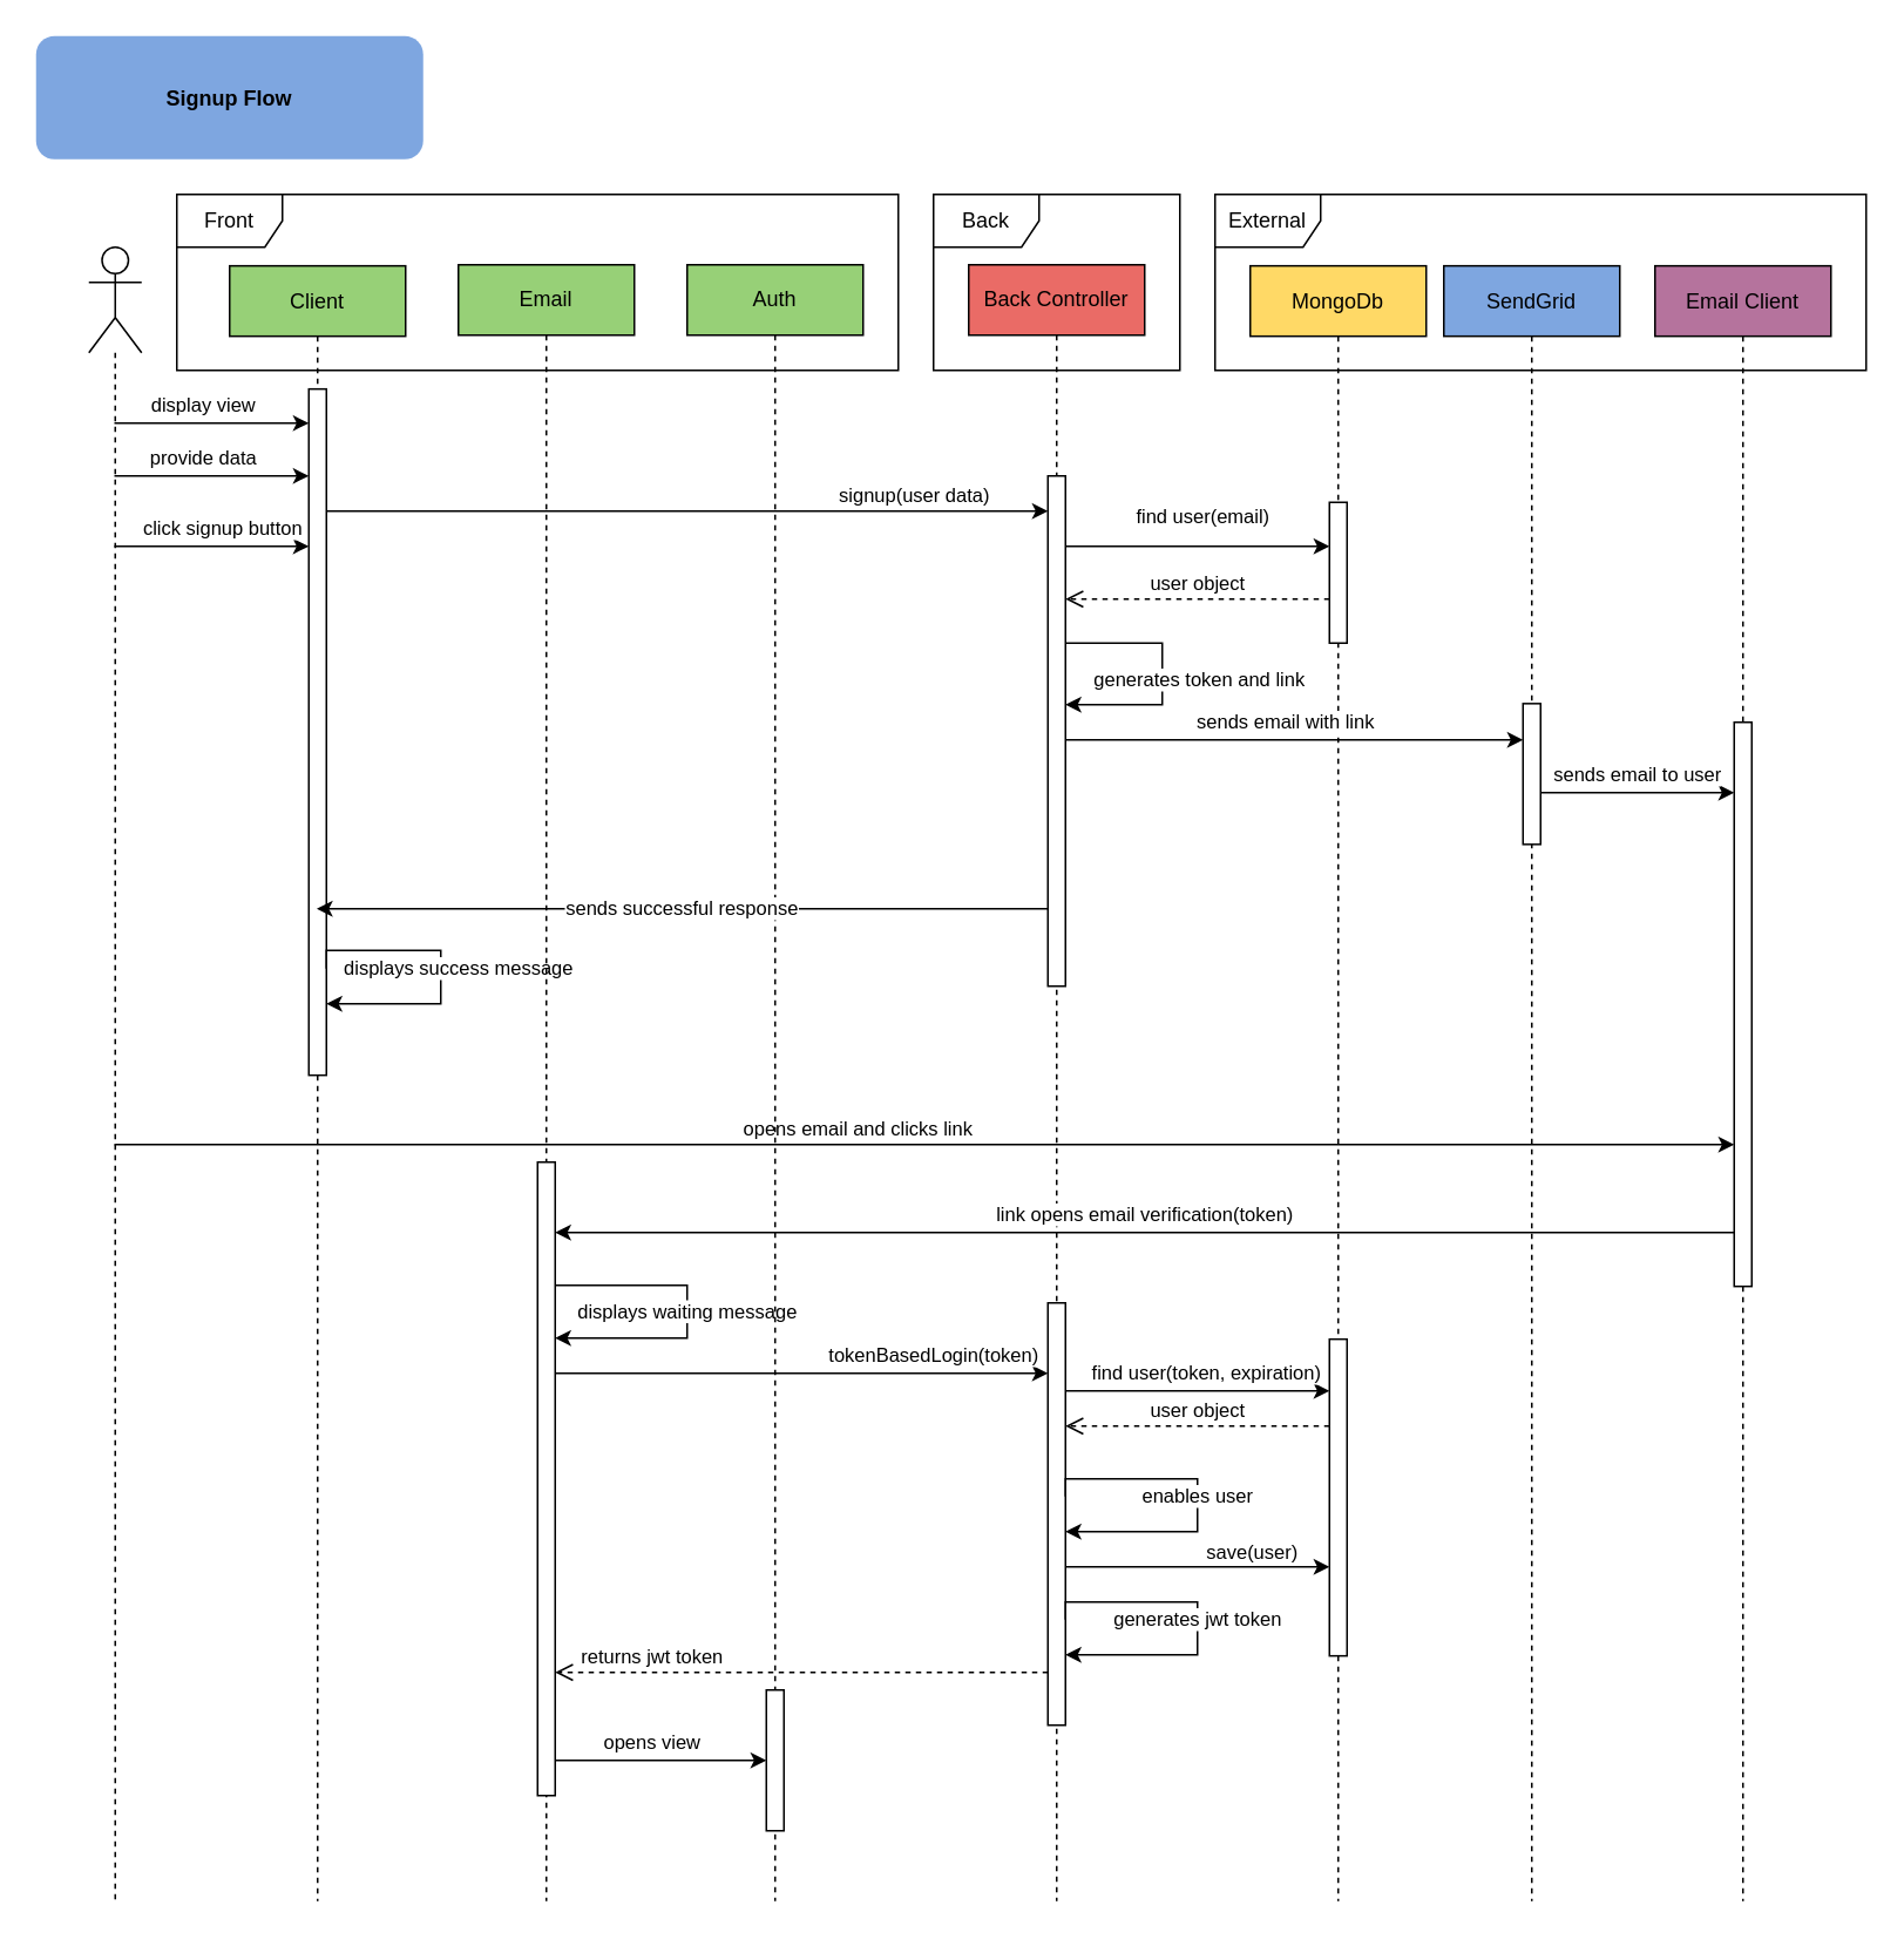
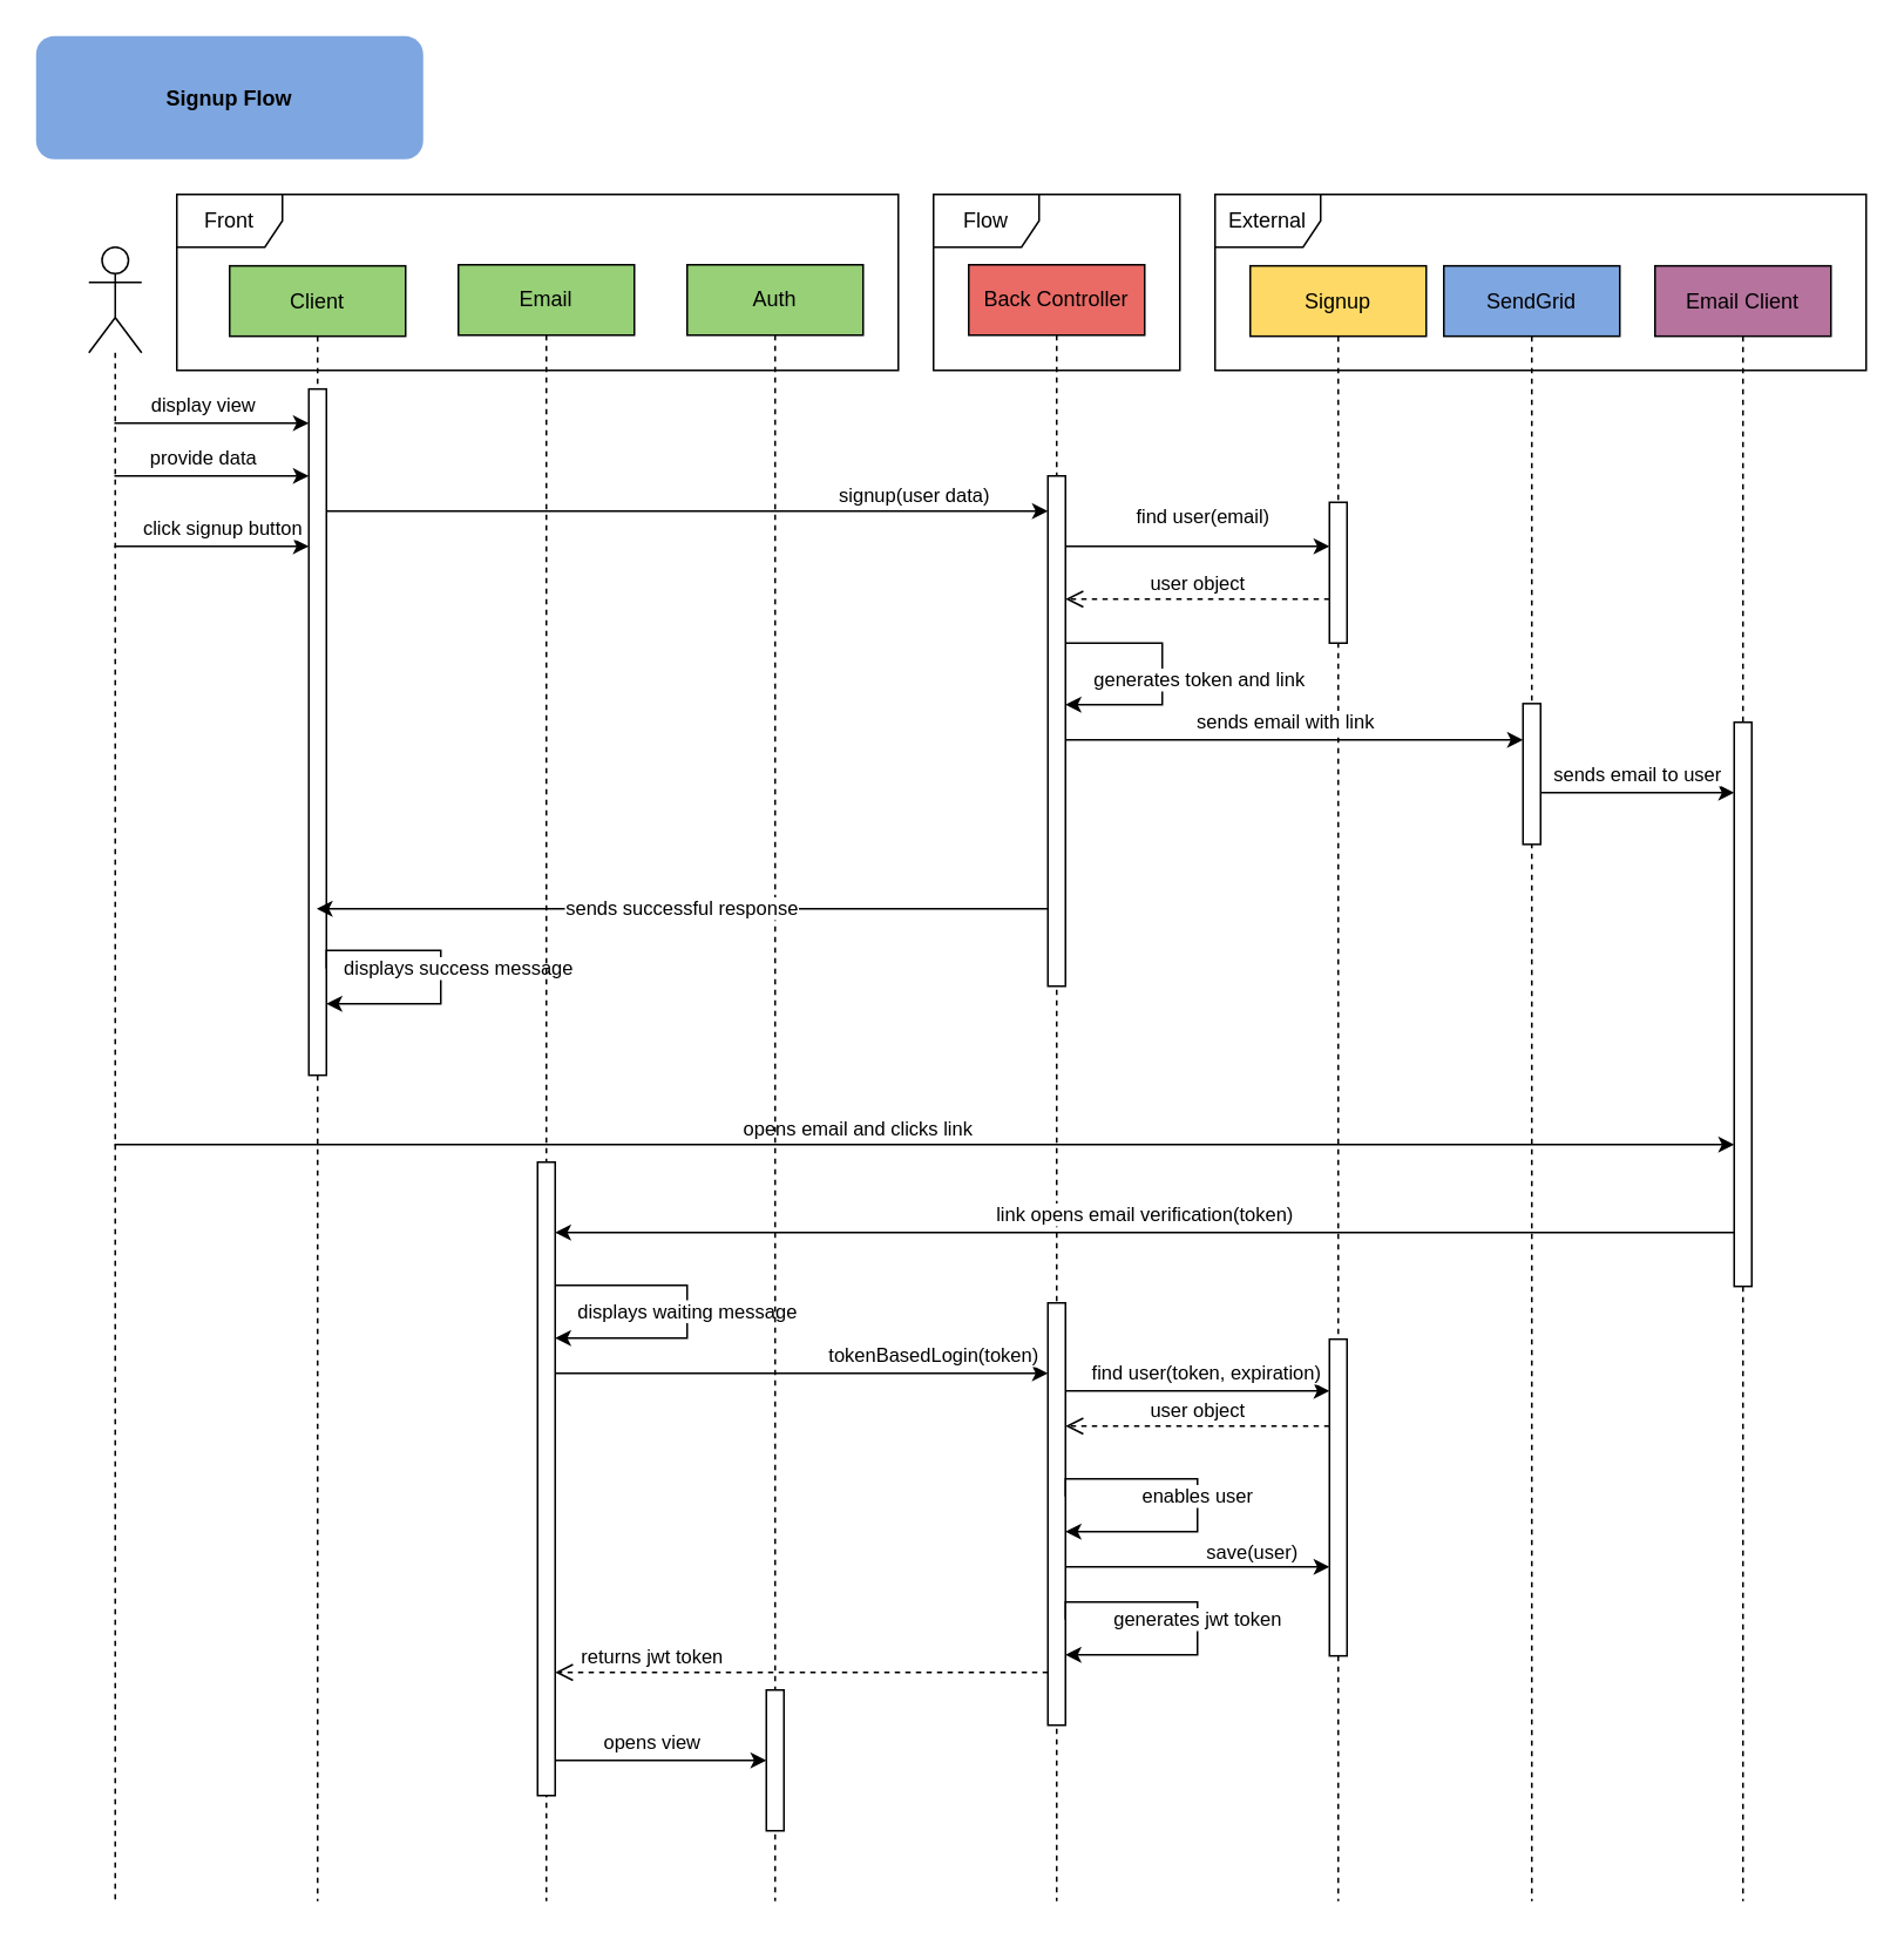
- <mxCell id="30" value="Back" style="shape=umlFrame;whiteSpace=wrap;html=1;pointerEvents=0;" vertex="1" parent="1"><mxGeometry x="530" y="110" width="140" height="100" as="geometry" /></mxCell>
+ <mxCell id="30" value="Flow" style="shape=umlFrame;whiteSpace=wrap;html=1;pointerEvents=0;" vertex="1" parent="1"><mxGeometry x="530" y="110" width="140" height="100" as="geometry" /></mxCell>
- <mxCell id="23" value="MongoDb" style="shape=umlLifeline;perimeter=lifelinePerimeter;whiteSpace=wrap;html=1;container=1;dropTarget=0;collapsible=0;recursiveResize=0;outlineConnect=0;portConstraint=eastwest;newEdgeStyle={&quot;curved&quot;:0,&quot;rounded&quot;:0};fillColor=#FFD966;" vertex="1" parent="1"><mxGeometry x="710" y="150.61" width="100" height="929.39" as="geometry" /></mxCell>
+ <mxCell id="23" value="Signup" style="shape=umlLifeline;perimeter=lifelinePerimeter;whiteSpace=wrap;html=1;container=1;dropTarget=0;collapsible=0;recursiveResize=0;outlineConnect=0;portConstraint=eastwest;newEdgeStyle={&quot;curved&quot;:0,&quot;rounded&quot;:0};fillColor=#FFD966;" vertex="1" parent="1"><mxGeometry x="710" y="150.61" width="100" height="929.39" as="geometry" /></mxCell>
